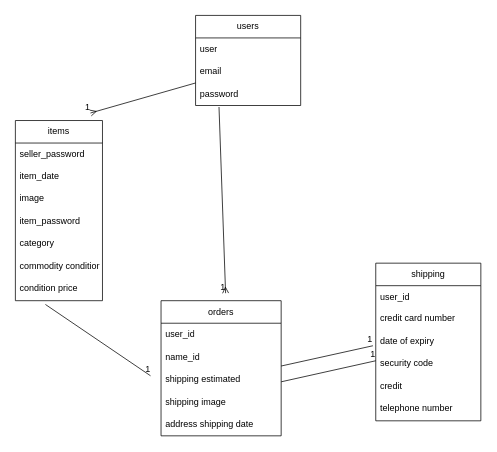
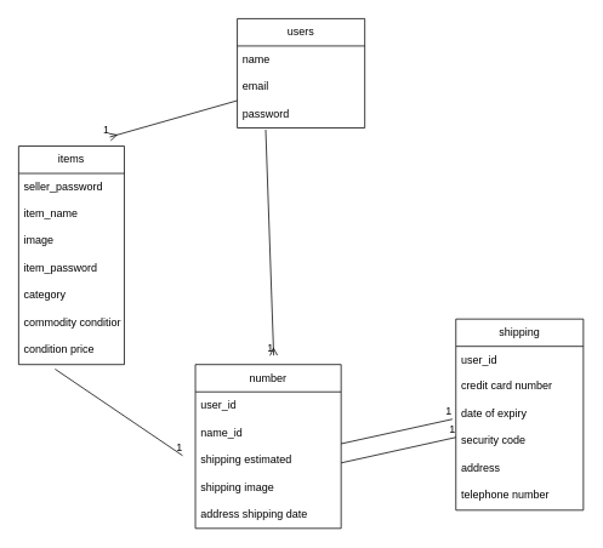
- <mxCell id="21" value="user" style="text;strokeColor=none;fillColor=none;align=left;verticalAlign=middle;spacingLeft=4;spacingRight=4;overflow=hidden;points=[[0,0.5],[1,0.5]];portConstraint=eastwest;rotatable=0;whiteSpace=wrap;html=1;" parent="20" vertex="1"><mxGeometry y="30" width="140" height="30" as="geometry" /></mxCell>
+ <mxCell id="21" value="name" style="text;strokeColor=none;fillColor=none;align=left;verticalAlign=middle;spacingLeft=4;spacingRight=4;overflow=hidden;points=[[0,0.5],[1,0.5]];portConstraint=eastwest;rotatable=0;whiteSpace=wrap;html=1;" parent="20" vertex="1"><mxGeometry y="30" width="140" height="30" as="geometry" /></mxCell>
- <mxCell id="12" value="item_date" style="text;strokeColor=none;fillColor=none;align=left;verticalAlign=middle;spacingLeft=4;spacingRight=4;overflow=hidden;points=[[0,0.5],[1,0.5]];portConstraint=eastwest;rotatable=0;whiteSpace=wrap;html=1;" parent="10" vertex="1"><mxGeometry y="60" width="116" height="30" as="geometry" /></mxCell>
+ <mxCell id="12" value="item_name" style="text;strokeColor=none;fillColor=none;align=left;verticalAlign=middle;spacingLeft=4;spacingRight=4;overflow=hidden;points=[[0,0.5],[1,0.5]];portConstraint=eastwest;rotatable=0;whiteSpace=wrap;html=1;" parent="10" vertex="1"><mxGeometry y="60" width="116" height="30" as="geometry" /></mxCell>
- <mxCell id="24" value="orders" style="swimlane;fontStyle=0;childLayout=stackLayout;horizontal=1;startSize=30;horizontalStack=0;resizeParent=1;resizeParentMax=0;resizeLast=0;collapsible=1;marginBottom=0;whiteSpace=wrap;html=1;" vertex="1" parent="1"><mxGeometry x="214" y="400" width="160" height="180" as="geometry" /></mxCell>
+ <mxCell id="24" value="number" style="swimlane;fontStyle=0;childLayout=stackLayout;horizontal=1;startSize=30;horizontalStack=0;resizeParent=1;resizeParentMax=0;resizeLast=0;collapsible=1;marginBottom=0;whiteSpace=wrap;html=1;" vertex="1" parent="1"><mxGeometry x="214" y="400" width="160" height="180" as="geometry" /></mxCell>
- <mxCell id="7" value="credit" style="text;strokeColor=none;fillColor=none;spacingLeft=4;spacingRight=4;overflow=hidden;rotatable=0;points=[[0,0.5],[1,0.5]];portConstraint=eastwest;fontSize=12;" vertex="1" parent="2"><mxGeometry y="150" width="140" height="30" as="geometry" /></mxCell>
+ <mxCell id="7" value="address" style="text;strokeColor=none;fillColor=none;spacingLeft=4;spacingRight=4;overflow=hidden;rotatable=0;points=[[0,0.5],[1,0.5]];portConstraint=eastwest;fontSize=12;" vertex="1" parent="2"><mxGeometry y="150" width="140" height="30" as="geometry" /></mxCell>
